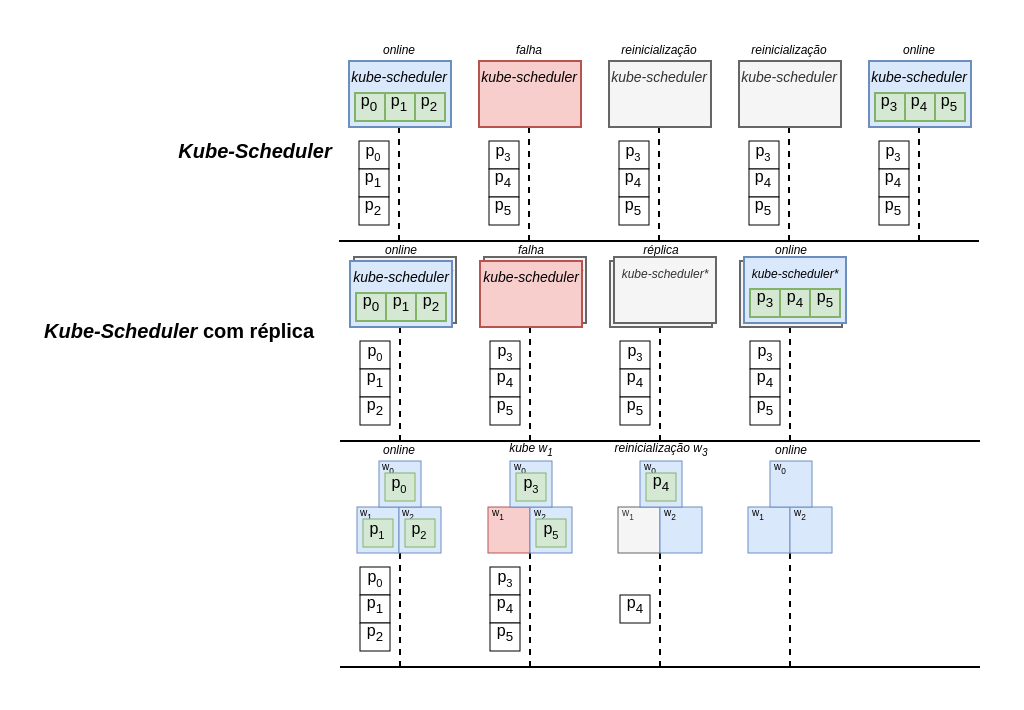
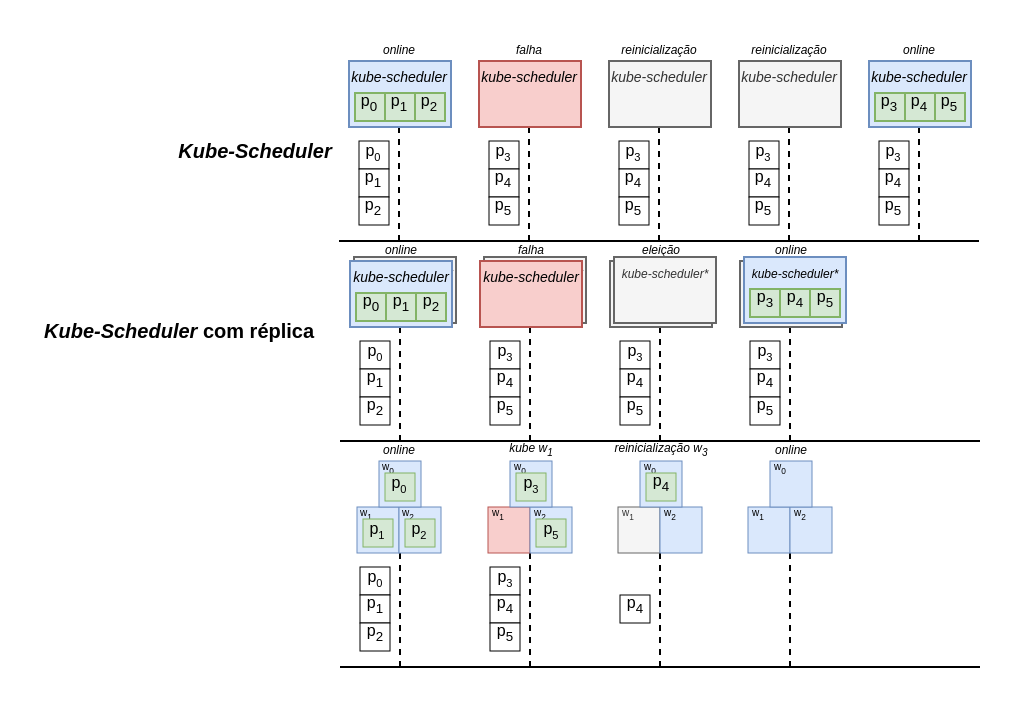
- <mxCell id="67" value="&lt;i style=&quot;font-size: 6px;&quot;&gt;réplica&lt;/i&gt;" style="text;html=1;strokeColor=none;fillColor=none;align=center;verticalAlign=middle;whiteSpace=wrap;rounded=0;fontSize=6;fontColor=default;fontFamily=Helvetica;" parent="1" vertex="1"><mxGeometry x="304.5" y="120" width="51" height="10" as="geometry" /></mxCell>
+ <mxCell id="67" value="&lt;i style=&quot;font-size: 6px;&quot;&gt;eleição&lt;/i&gt;" style="text;html=1;strokeColor=none;fillColor=none;align=center;verticalAlign=middle;whiteSpace=wrap;rounded=0;fontSize=6;fontColor=default;fontFamily=Helvetica;" parent="1" vertex="1"><mxGeometry x="304.5" y="120" width="51" height="10" as="geometry" /></mxCell>
